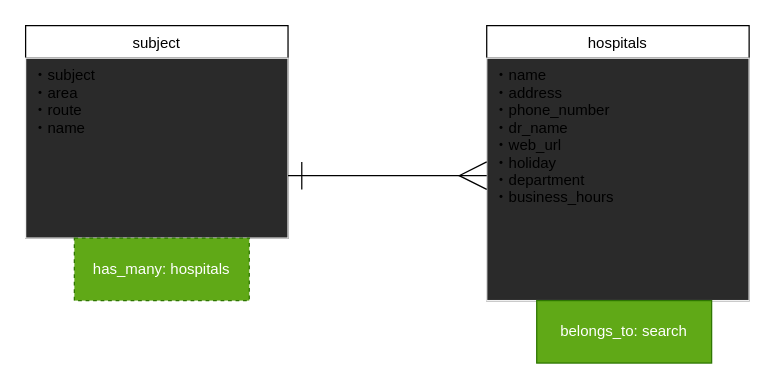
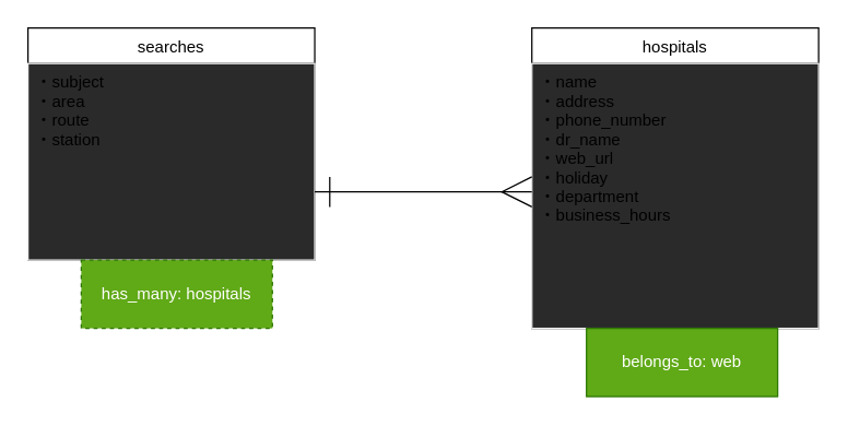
- <mxCell id="4" value="subject" style="swimlane;fontStyle=0;childLayout=stackLayout;horizontal=1;startSize=26;fillColor=none;horizontalStack=0;resizeParent=1;resizeParentMax=0;resizeLast=0;collapsible=1;marginBottom=0;" vertex="1" parent="1"><mxGeometry x="20" y="20" width="210" height="170" as="geometry"><mxRectangle x="10" y="40" width="60" height="26" as="alternateBounds" /></mxGeometry></mxCell>
+ <mxCell id="4" value="searches" style="swimlane;fontStyle=0;childLayout=stackLayout;horizontal=1;startSize=26;fillColor=none;horizontalStack=0;resizeParent=1;resizeParentMax=0;resizeLast=0;collapsible=1;marginBottom=0;" vertex="1" parent="1"><mxGeometry x="20" y="20" width="210" height="170" as="geometry"><mxRectangle x="10" y="40" width="60" height="26" as="alternateBounds" /></mxGeometry></mxCell>
- <mxCell id="5" value="・subject&#10;・area&#10;・route&#10;・name" style="text;align=left;verticalAlign=top;spacingLeft=4;spacingRight=4;overflow=hidden;rotatable=0;points=[[0,0.5],[1,0.5]];portConstraint=eastwest;rounded=0;fillColor=#2a2a2a;strokeColor=#f0f0f0;" vertex="1" parent="4"><mxGeometry y="26" width="210" height="144" as="geometry" /></mxCell>
+ <mxCell id="5" value="・subject&#10;・area&#10;・route&#10;・station" style="text;align=left;verticalAlign=top;spacingLeft=4;spacingRight=4;overflow=hidden;rotatable=0;points=[[0,0.5],[1,0.5]];portConstraint=eastwest;rounded=0;fillColor=#2a2a2a;strokeColor=#f0f0f0;" vertex="1" parent="4"><mxGeometry y="26" width="210" height="144" as="geometry" /></mxCell>
- <mxCell id="8" value="belongs_to: search" style="whiteSpace=wrap;html=1;align=center;rounded=0;strokeColor=#2D7600;fillColor=#60a917;fontColor=#ffffff;" vertex="1" parent="1"><mxGeometry x="429" y="240" width="140" height="50" as="geometry" /></mxCell>
+ <mxCell id="8" value="belongs_to: web" style="whiteSpace=wrap;html=1;align=center;rounded=0;strokeColor=#2D7600;fillColor=#60a917;fontColor=#ffffff;" vertex="1" parent="1"><mxGeometry x="429" y="240" width="140" height="50" as="geometry" /></mxCell>
